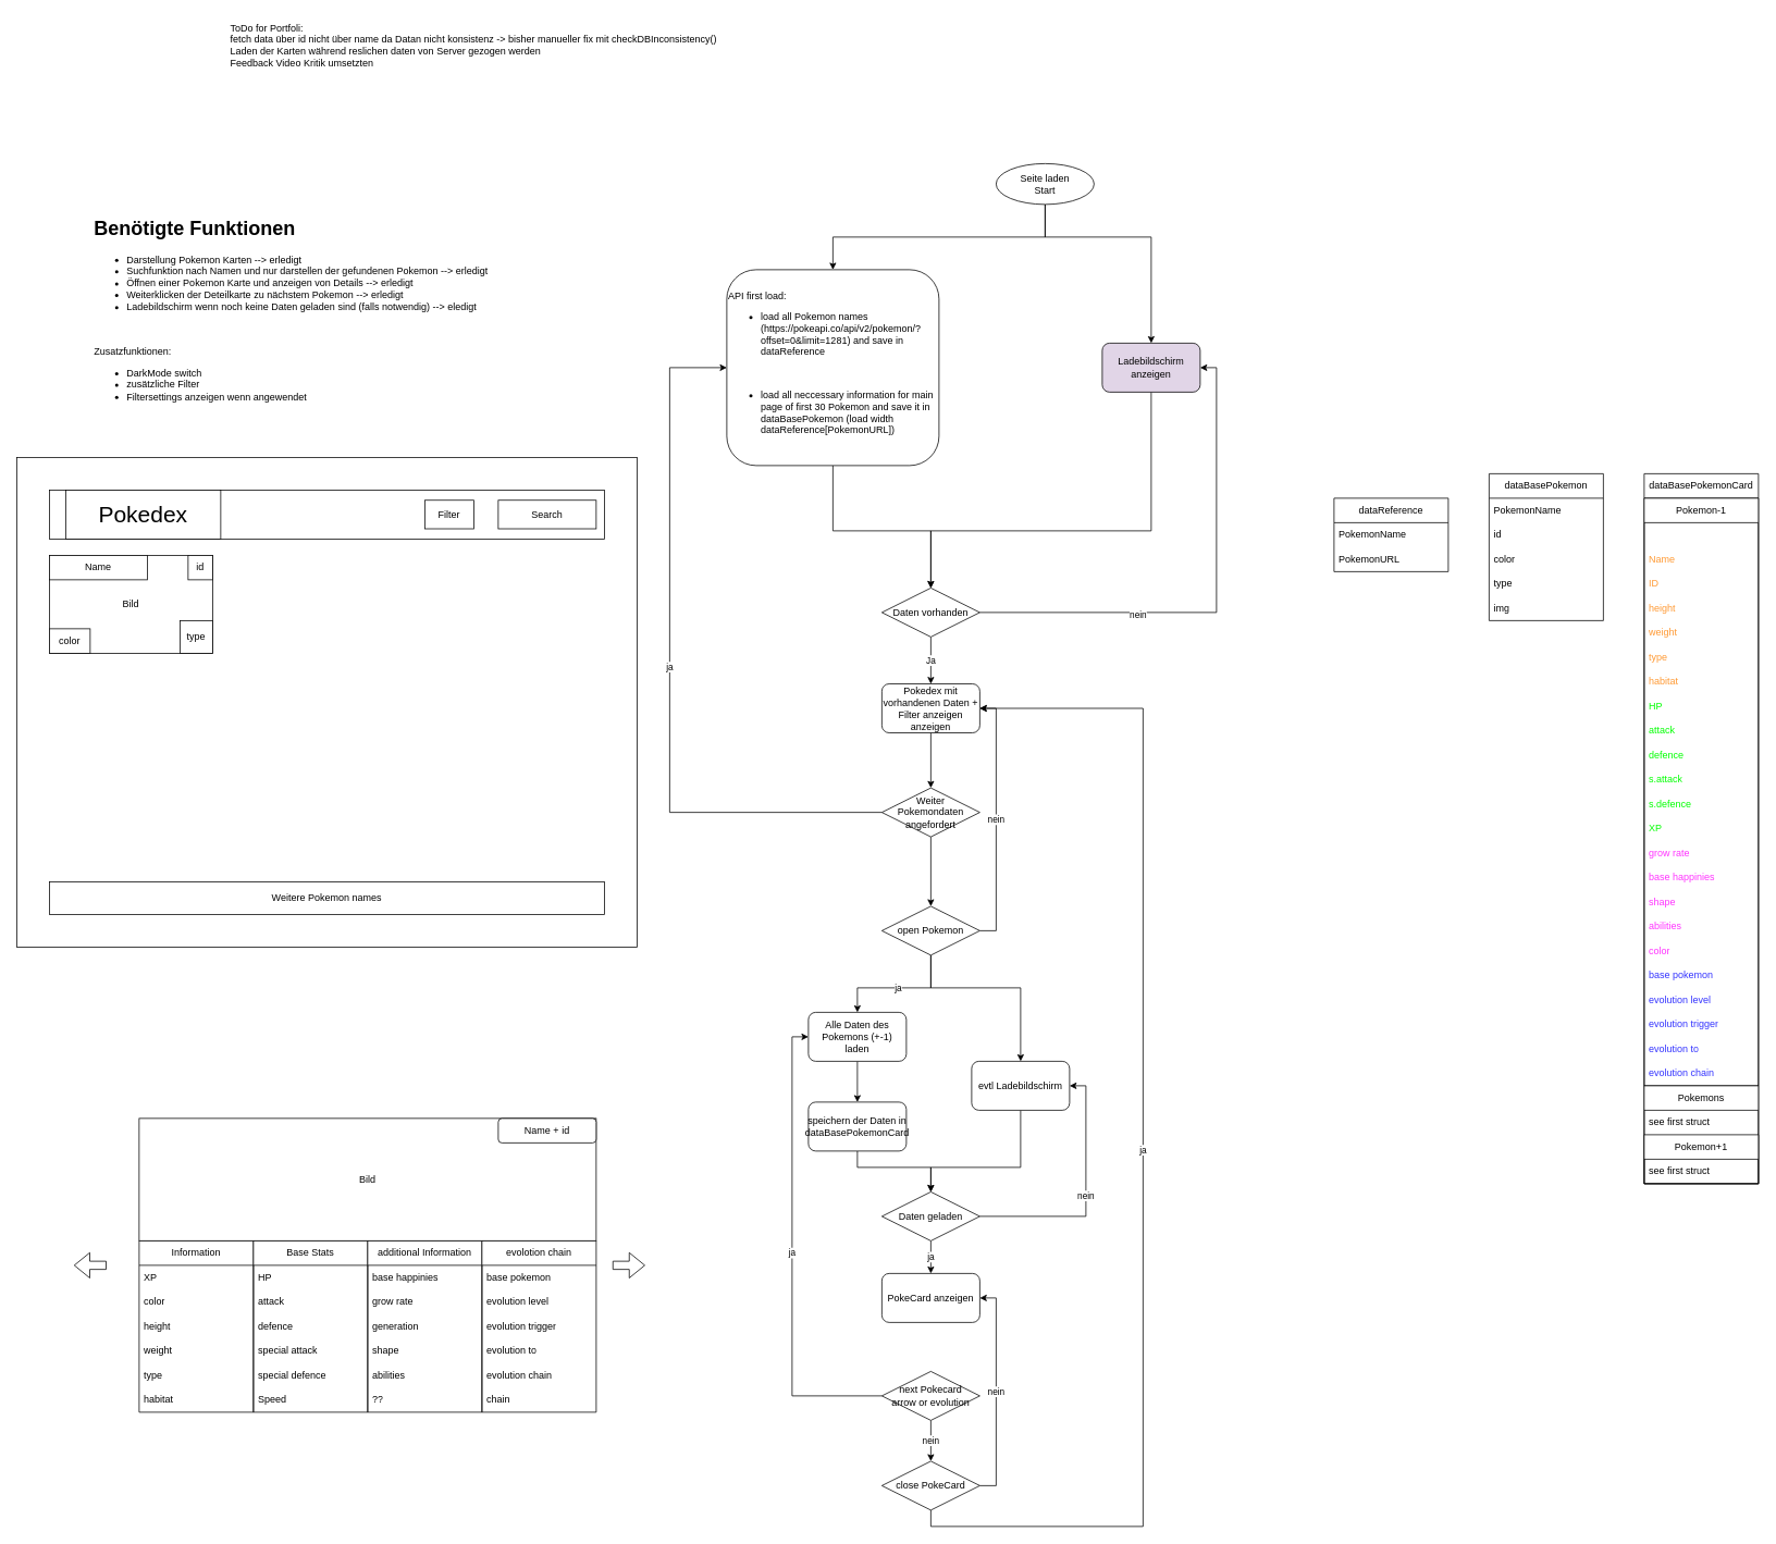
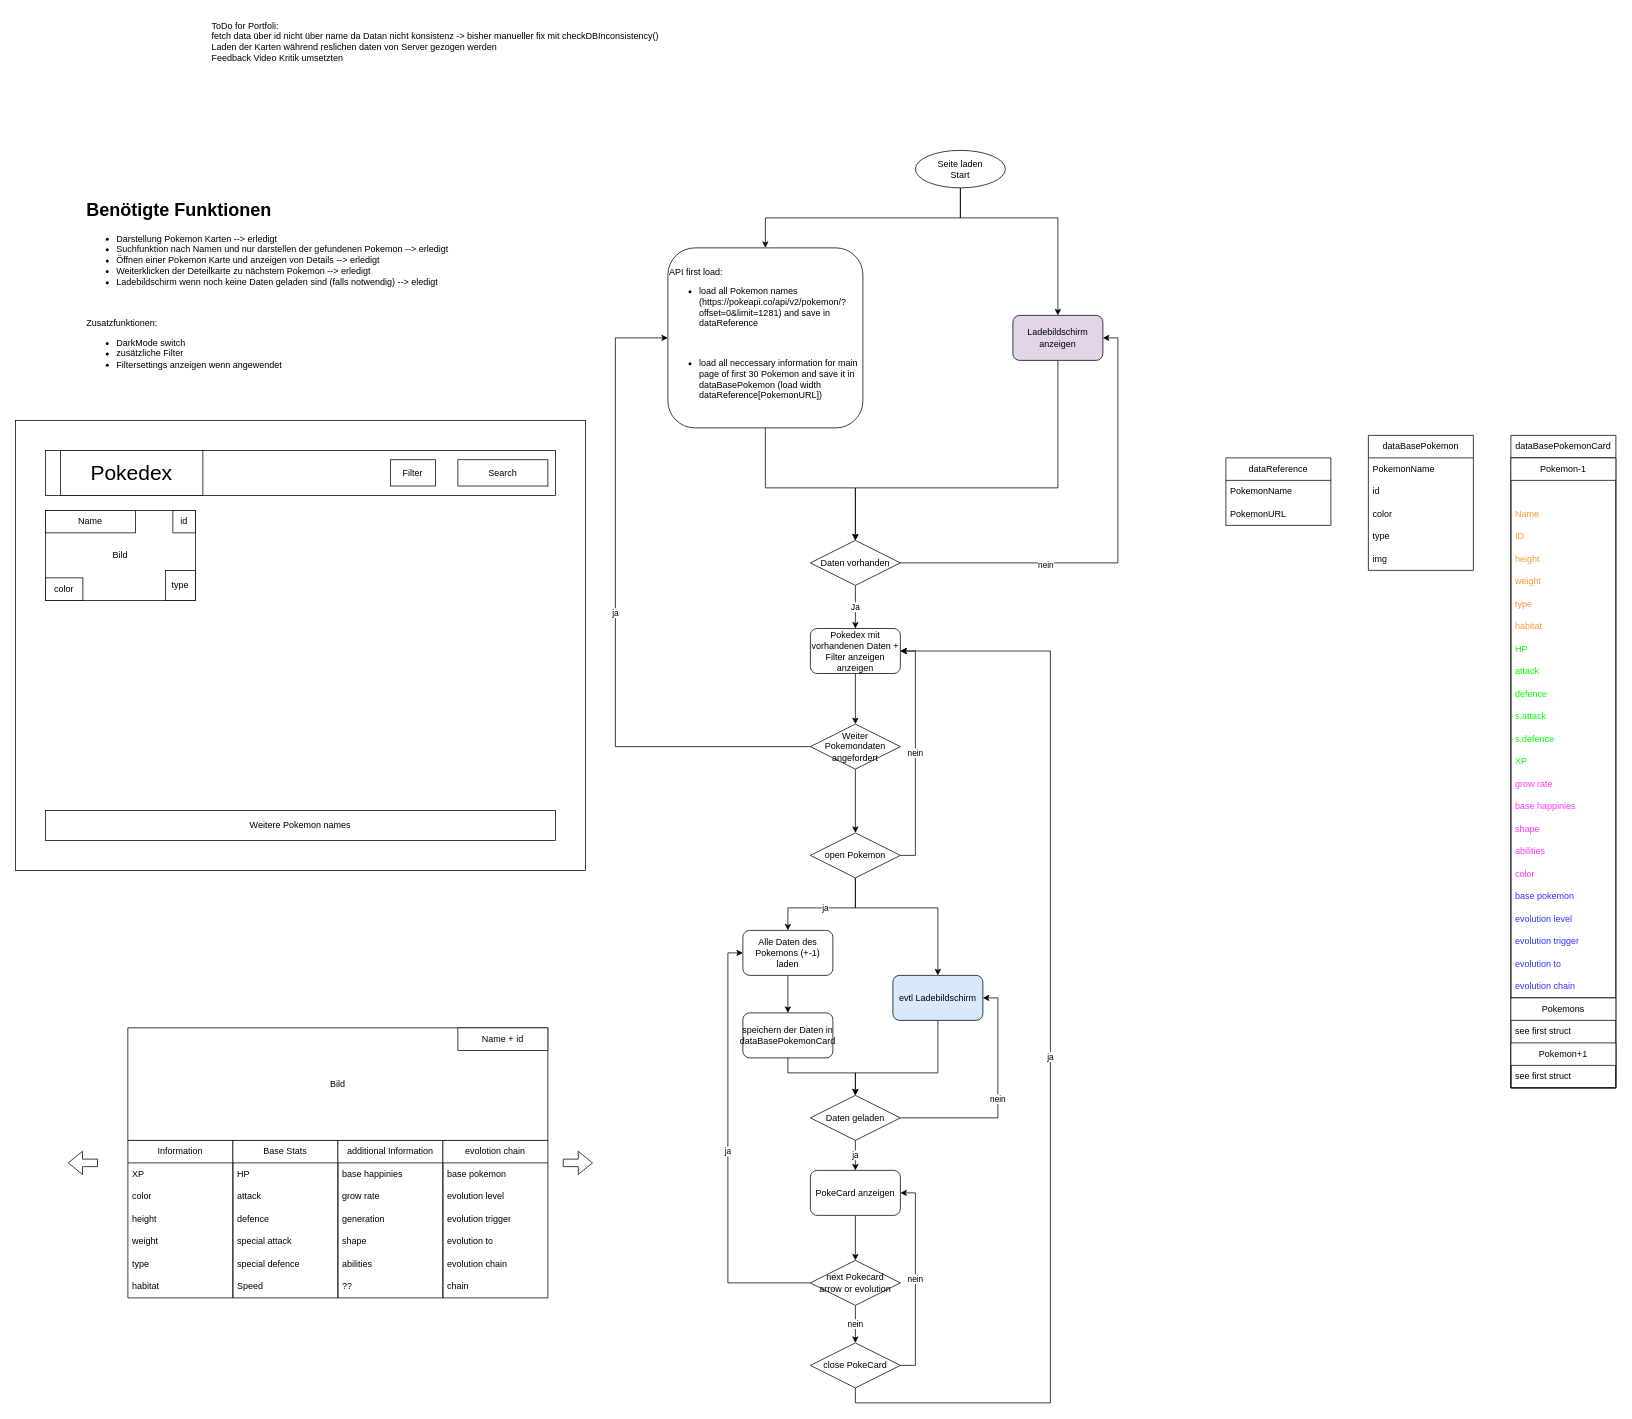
- <mxCell id="78" value="evtl Ladebildschirm" style="rounded=1;whiteSpace=wrap;html=1;" parent="1" vertex="1"><mxGeometry x="1190" y="1300" width="120" height="60" as="geometry" /></mxCell>
+ <mxCell id="78" value="evtl Ladebildschirm" style="rounded=1;whiteSpace=wrap;html=1;fillColor=#dae8fc;" parent="1" vertex="1"><mxGeometry x="1190" y="1300" width="120" height="60" as="geometry" /></mxCell>
- <mxCell id="56" value="Name + id" style="whiteSpace=wrap;html=1;rounded=1;" parent="1" vertex="1"><mxGeometry x="610" y="1370" width="120" height="30" as="geometry" /></mxCell>
+ <mxCell id="56" value="Name + id" style="rounded=0;whiteSpace=wrap;html=1;" parent="1" vertex="1"><mxGeometry x="610" y="1370" width="120" height="30" as="geometry" /></mxCell>
+ <mxCell id="84" style="edgeStyle=orthogonalEdgeStyle;rounded=0;orthogonalLoop=1;jettySize=auto;html=1;exitX=0.5;exitY=1;exitDx=0;exitDy=0;entryX=0.5;entryY=0;entryDx=0;entryDy=0;" parent="1" source="85" target="117" edge="1"><mxGeometry relative="1" as="geometry" /></mxCell>
